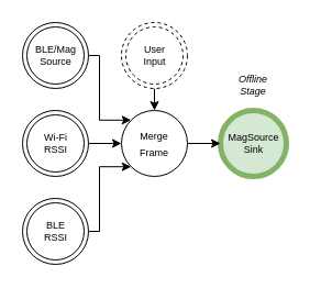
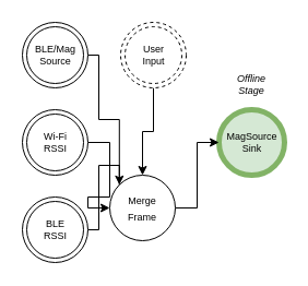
- <mxCell id="13" value="&lt;font style=&quot;font-size: 9px&quot;&gt;Merge&lt;br&gt;Frame&lt;/font&gt;" style="ellipse;whiteSpace=wrap;html=1;aspect=fixed;" parent="1" vertex="1"><mxGeometry x="110" y="100" width="60" height="60" as="geometry" /></mxCell>
+ <mxCell id="13" value="&lt;font style=&quot;font-size: 9px&quot;&gt;Merge&lt;br&gt;Frame&lt;/font&gt;" style="ellipse;whiteSpace=wrap;html=1;aspect=fixed;" parent="1" vertex="1"><mxGeometry x="100" y="160" width="60" height="60" as="geometry" /></mxCell>
